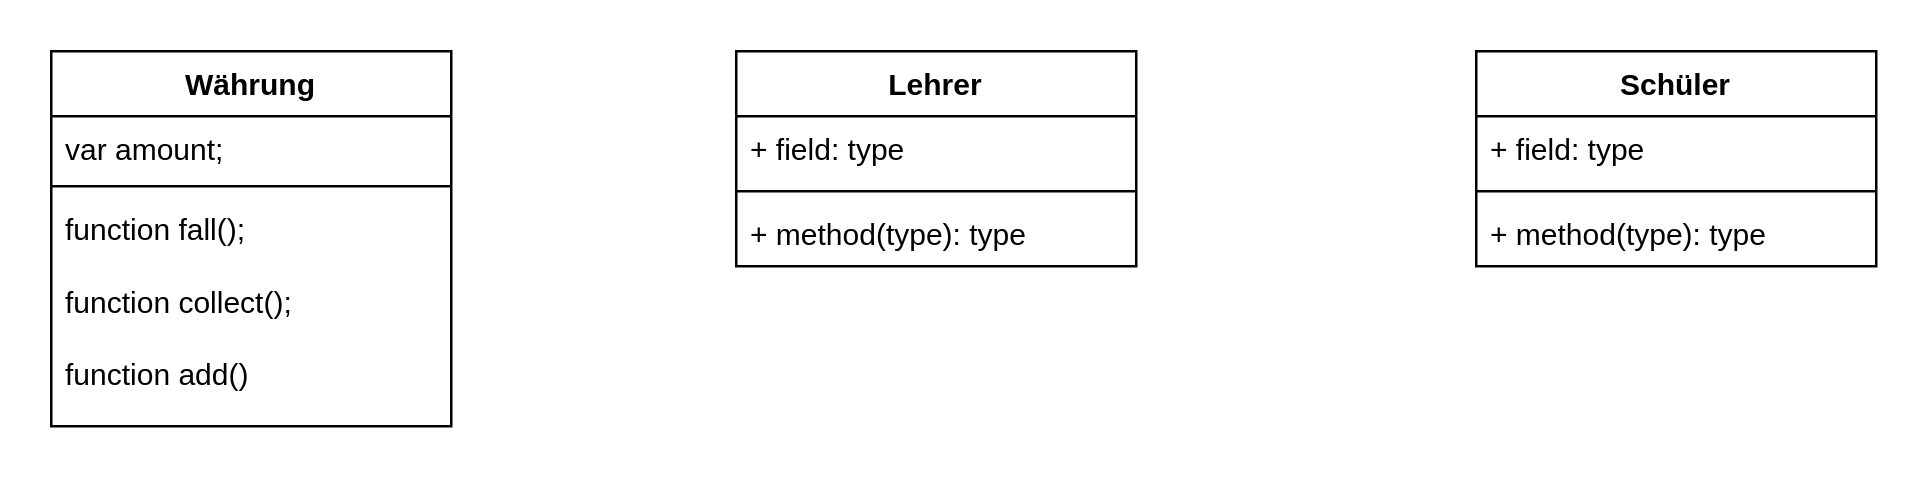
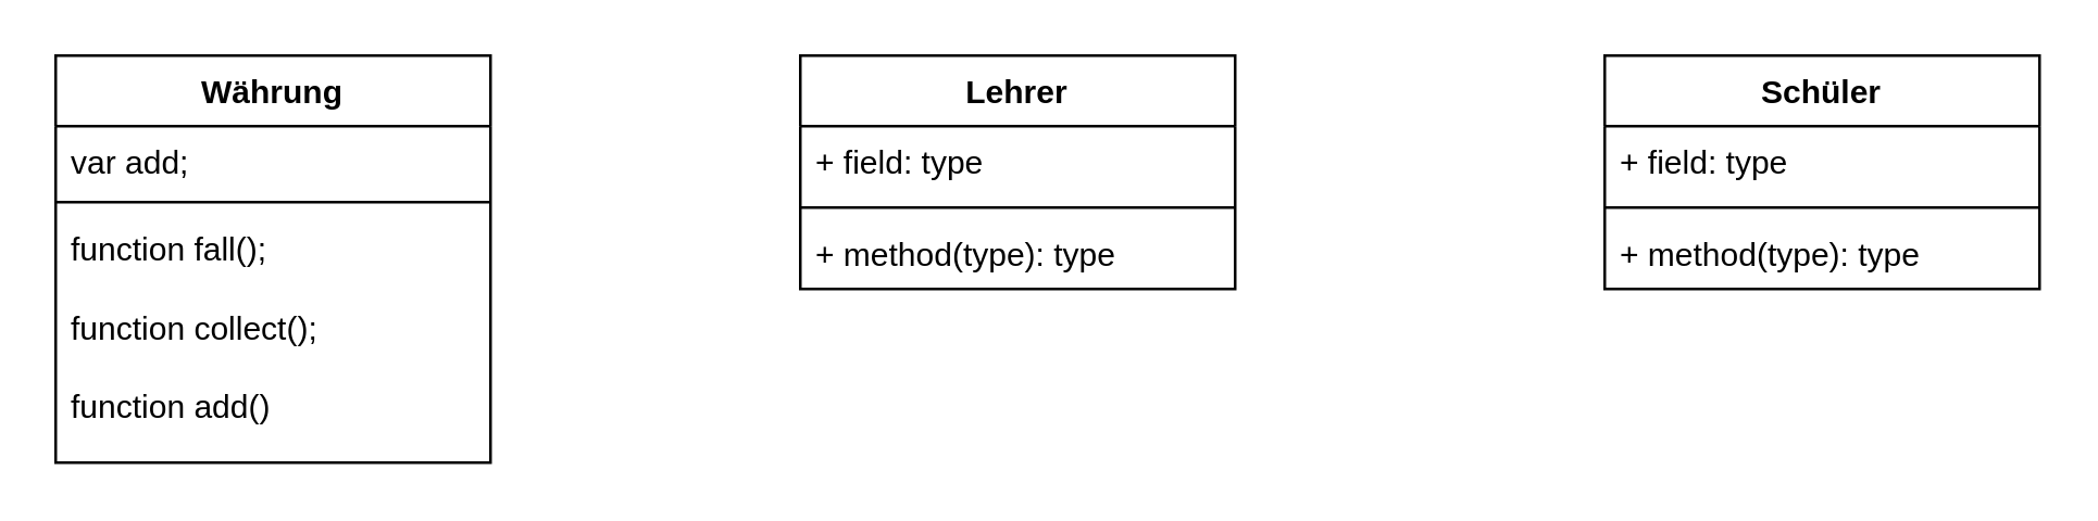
- <mxCell id="11" value="var amount;" style="text;strokeColor=none;fillColor=none;align=left;verticalAlign=top;spacingLeft=4;spacingRight=4;overflow=hidden;rotatable=0;points=[[0,0.5],[1,0.5]];portConstraint=eastwest;whiteSpace=wrap;html=1;" vertex="1" parent="10"><mxGeometry y="26" width="160" height="24" as="geometry" /></mxCell>
+ <mxCell id="11" value="var add;" style="text;strokeColor=none;fillColor=none;align=left;verticalAlign=top;spacingLeft=4;spacingRight=4;overflow=hidden;rotatable=0;points=[[0,0.5],[1,0.5]];portConstraint=eastwest;whiteSpace=wrap;html=1;" vertex="1" parent="10"><mxGeometry y="26" width="160" height="24" as="geometry" /></mxCell>
